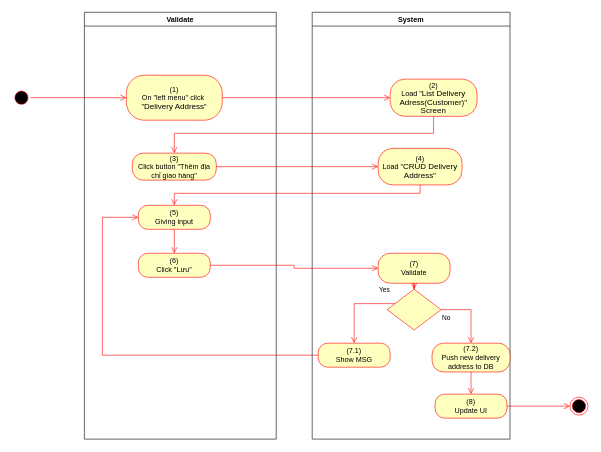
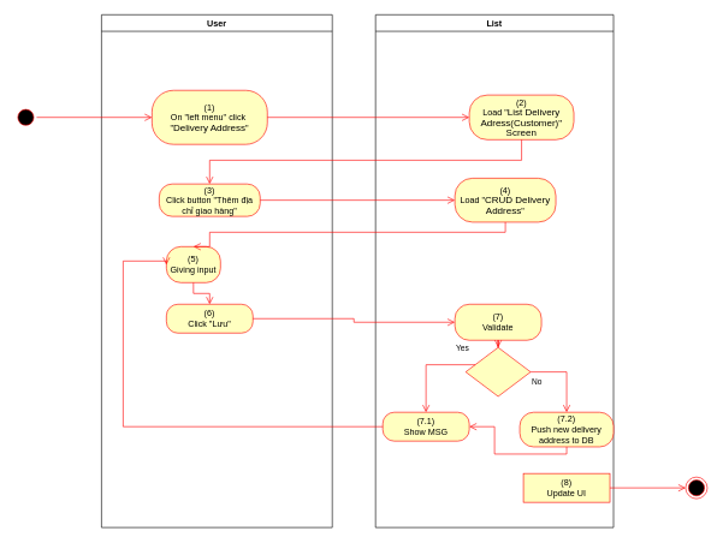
- <mxCell id="2" value="Validate" style="swimlane;whiteSpace=wrap" vertex="1" parent="1"><mxGeometry x="140" y="20" width="320" height="712" as="geometry"><mxRectangle x="120" y="128" width="60" height="23" as="alternateBounds" /></mxGeometry></mxCell>
+ <mxCell id="2" value="User" style="swimlane;whiteSpace=wrap" vertex="1" parent="1"><mxGeometry x="140" y="20" width="320" height="712" as="geometry"><mxRectangle x="120" y="128" width="60" height="23" as="alternateBounds" /></mxGeometry></mxCell>
- <mxCell id="8" value="System" style="swimlane;whiteSpace=wrap;startSize=23;" vertex="1" parent="1"><mxGeometry x="520" y="20" width="330" height="712" as="geometry" /></mxCell>
+ <mxCell id="8" value="List" style="swimlane;whiteSpace=wrap;startSize=23;" vertex="1" parent="1"><mxGeometry x="520" y="20" width="330" height="712" as="geometry" /></mxCell>
- <mxCell id="6" value="(5)&lt;br&gt;Giving input" style="rounded=1;whiteSpace=wrap;html=1;arcSize=40;fontColor=#000000;fillColor=#ffffc0;strokeColor=#ff0000;" vertex="1" parent="2"><mxGeometry x="90" y="322" width="120" height="40" as="geometry" /></mxCell>
+ <mxCell id="6" value="(5)&lt;br&gt;Giving input" style="rounded=1;whiteSpace=wrap;html=1;arcSize=40;fontColor=#000000;fillColor=#ffffc0;strokeColor=#ff0000;" vertex="1" parent="2"><mxGeometry x="90" y="322" width="75" height="50" as="geometry" /></mxCell>
- <mxCell id="16" value="" style="edgeStyle=orthogonalEdgeStyle;html=1;verticalAlign=bottom;endArrow=open;endSize=8;strokeColor=#ff0000;rounded=0;exitX=0.5;exitY=1;exitDx=0;exitDy=0;entryX=0.5;entryY=0;entryDx=0;entryDy=0;" edge="1" parent="8" source="14" target="15"><mxGeometry relative="1" as="geometry"><mxPoint x="170" y="642" as="targetPoint" /></mxGeometry></mxCell>
+ <mxCell id="16" value="" style="edgeStyle=orthogonalEdgeStyle;html=1;verticalAlign=bottom;endArrow=open;endSize=8;strokeColor=#ff0000;rounded=0;exitX=0.5;exitY=1;exitDx=0;exitDy=0;" edge="1" parent="8" source="14" target="17"><mxGeometry relative="1" as="geometry"><mxPoint x="170" y="642" as="targetPoint" /></mxGeometry></mxCell>
- <mxCell id="15" value="(8)&lt;br&gt;Update UI" style="rounded=1;whiteSpace=wrap;html=1;arcSize=40;fontColor=#000000;fillColor=#ffffc0;strokeColor=#ff0000;" vertex="1" parent="8"><mxGeometry x="205" y="637" width="120" height="40" as="geometry" /></mxCell>
+ <mxCell id="15" value="(8)&lt;br&gt;Update UI" style="whiteSpace=wrap;html=1;arcSize=40;fontColor=#000000;fillColor=#ffffc0;strokeColor=#ff0000;rounded=0;" vertex="1" parent="8"><mxGeometry x="205" y="637" width="120" height="40" as="geometry" /></mxCell>
